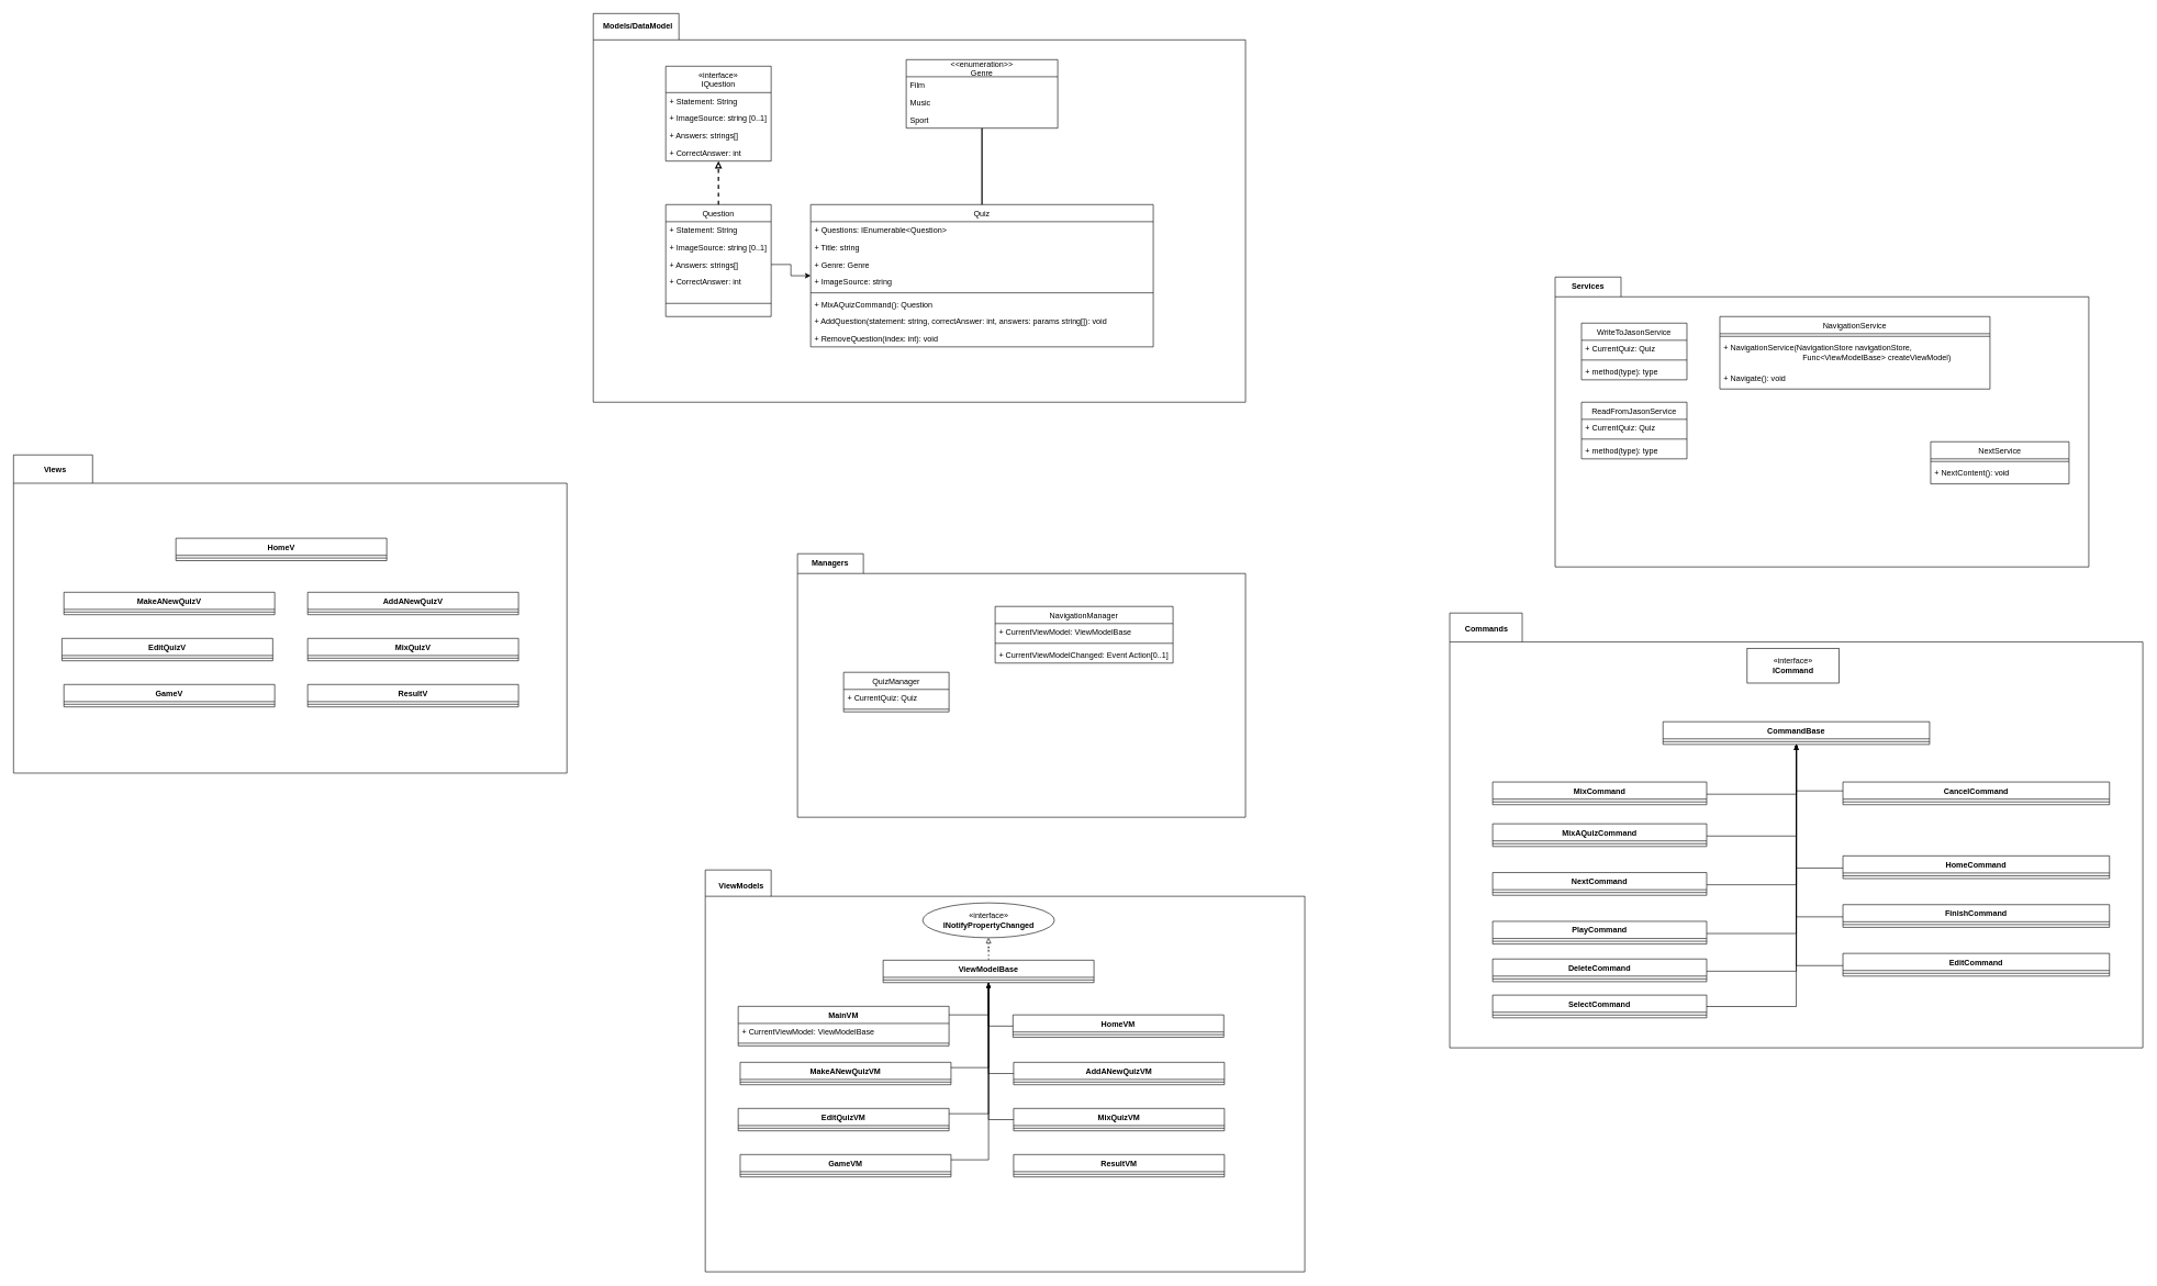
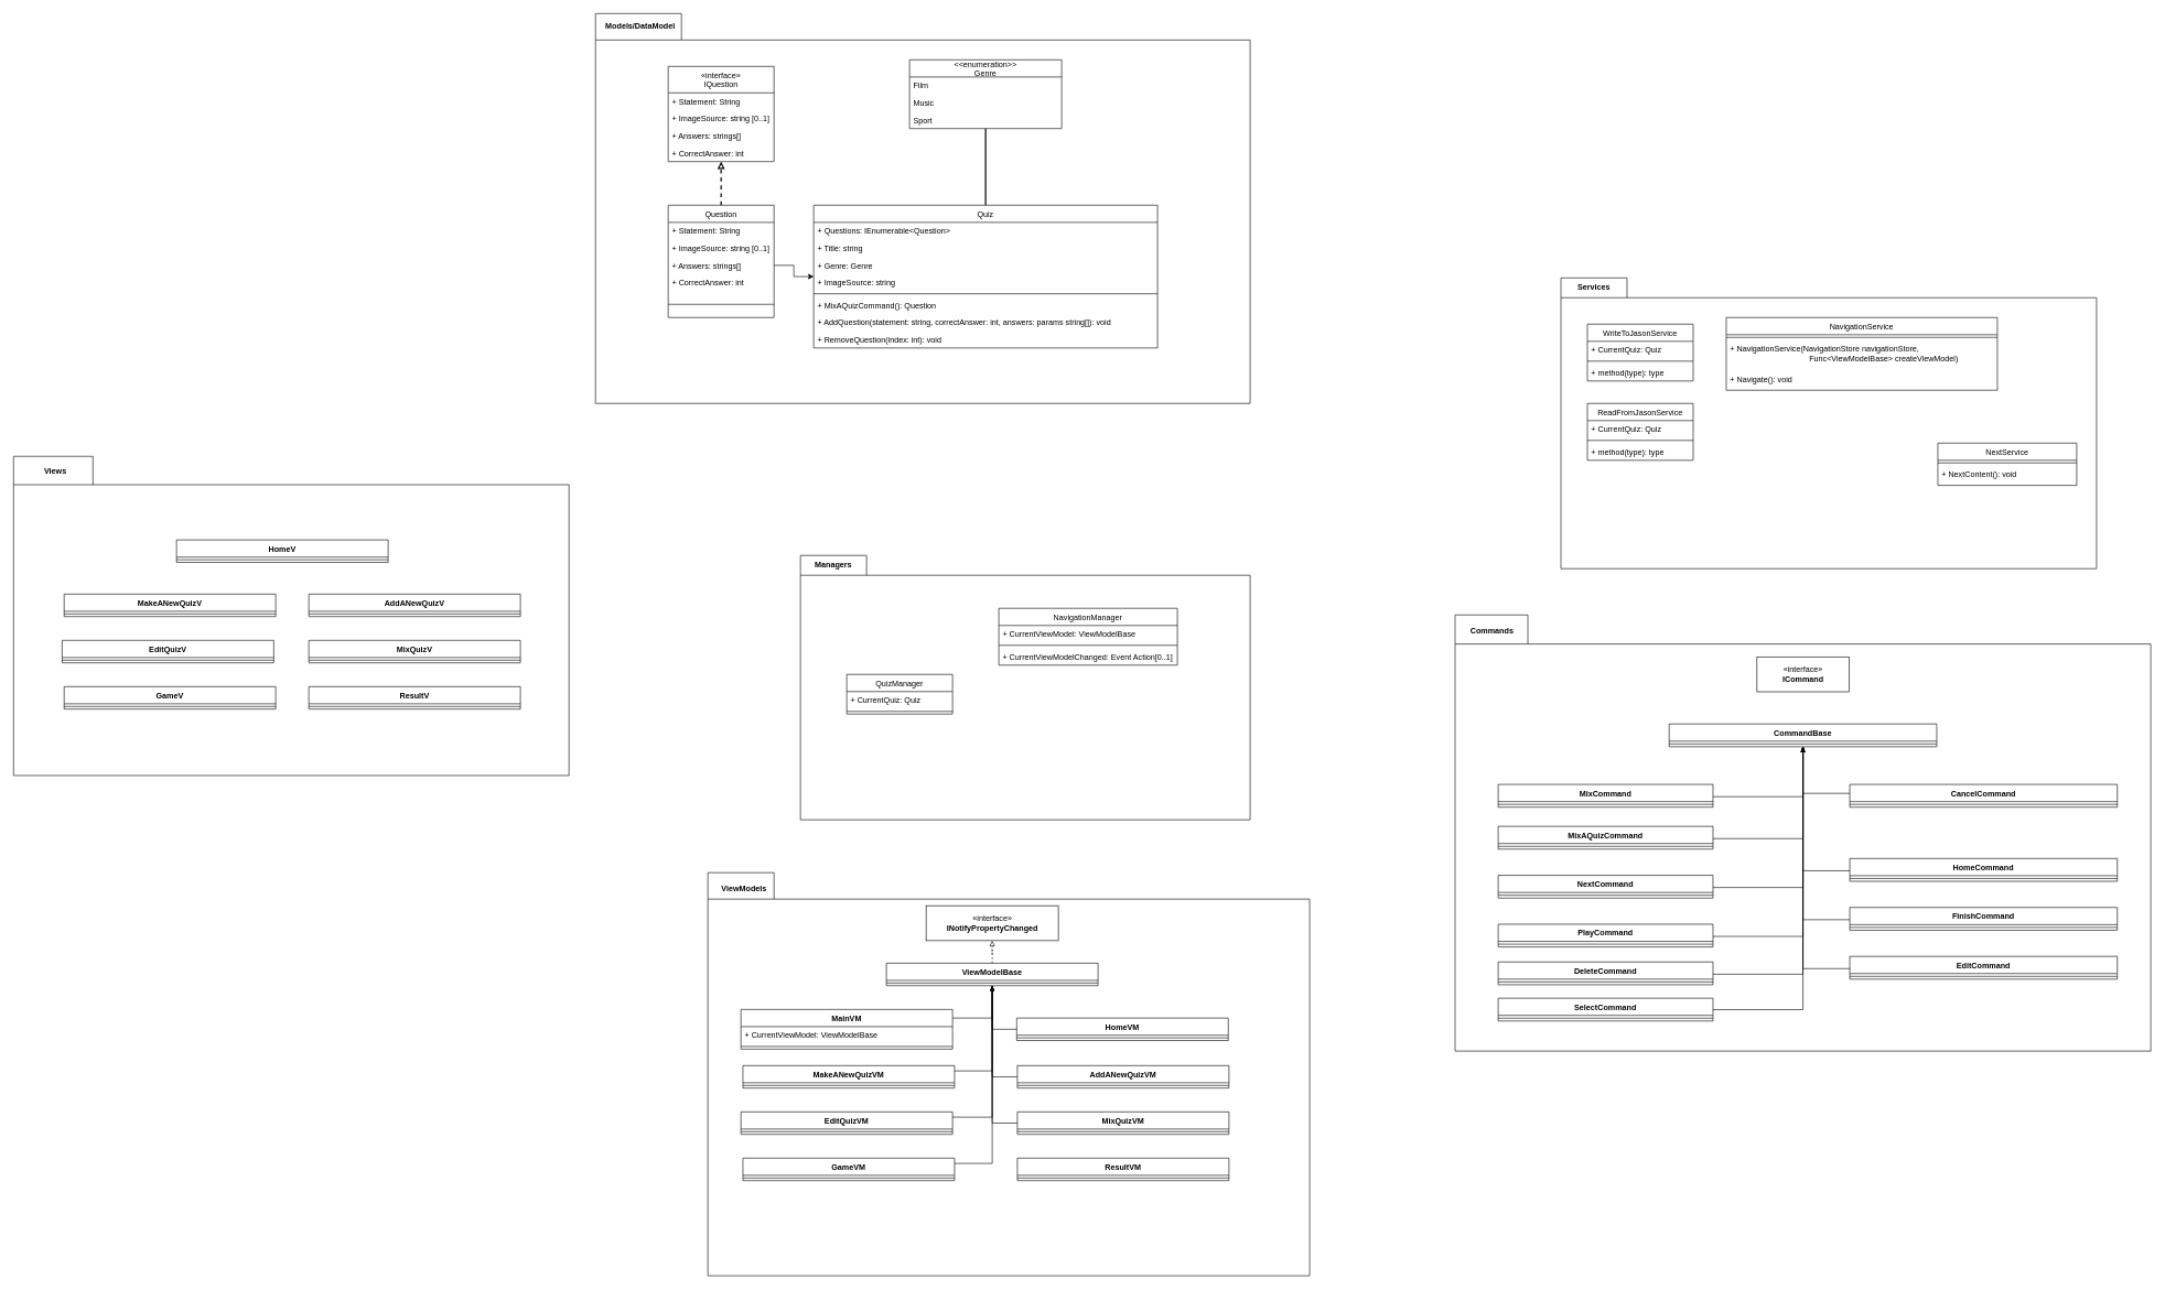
- <mxCell id="125" value="«interface»&lt;br&gt;&lt;b&gt;ICommand&lt;/b&gt;" style="html=1;" vertex="1" parent="110"><mxGeometry x="451.457" y="53.462" width="139.087" height="52.885" as="geometry" /></mxCell>
+ <mxCell id="125" value="«interface»&lt;br&gt;&lt;b&gt;ICommand&lt;/b&gt;" style="html=1;" vertex="1" parent="110"><mxGeometry x="456.457" y="63.462" width="139.087" height="52.885" as="geometry" /></mxCell>
- <mxCell id="64" value="«interface»&lt;br&gt;&lt;b&gt;INotifyPropertyChanged&lt;/b&gt;" style="ellipse;html=1;" vertex="1" parent="61"><mxGeometry x="330" y="50" width="200" height="52.88" as="geometry" /></mxCell>
+ <mxCell id="64" value="«interface»&lt;br&gt;&lt;b&gt;INotifyPropertyChanged&lt;/b&gt;" style="html=1;" vertex="1" parent="61"><mxGeometry x="330" y="50" width="200" height="52.88" as="geometry" /></mxCell>
